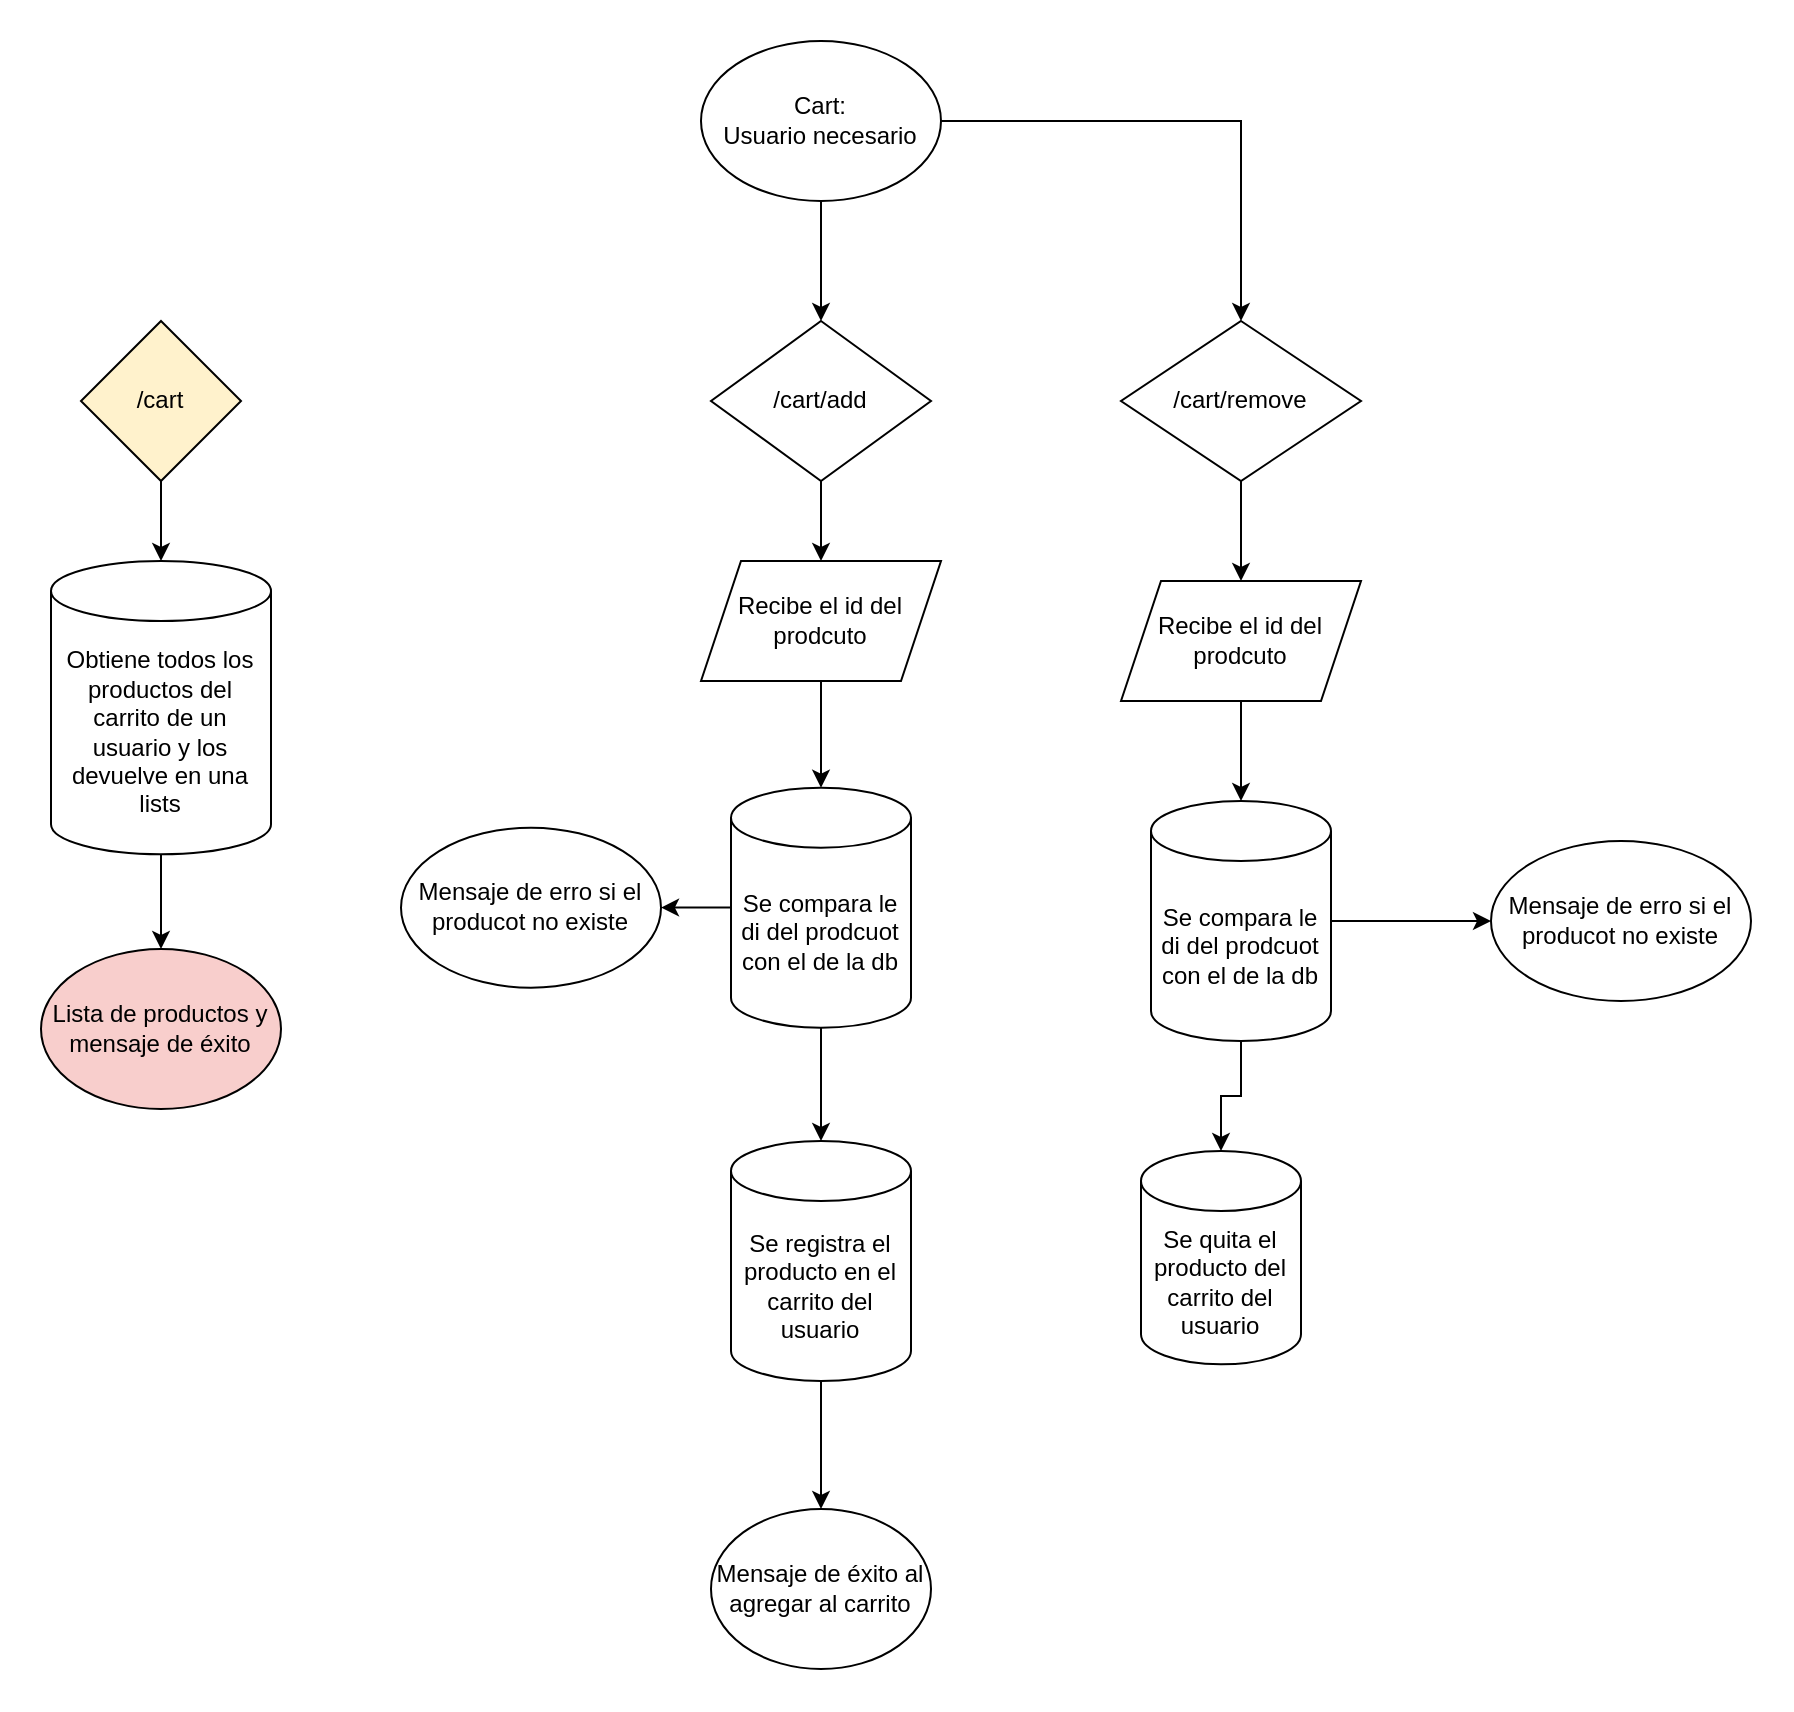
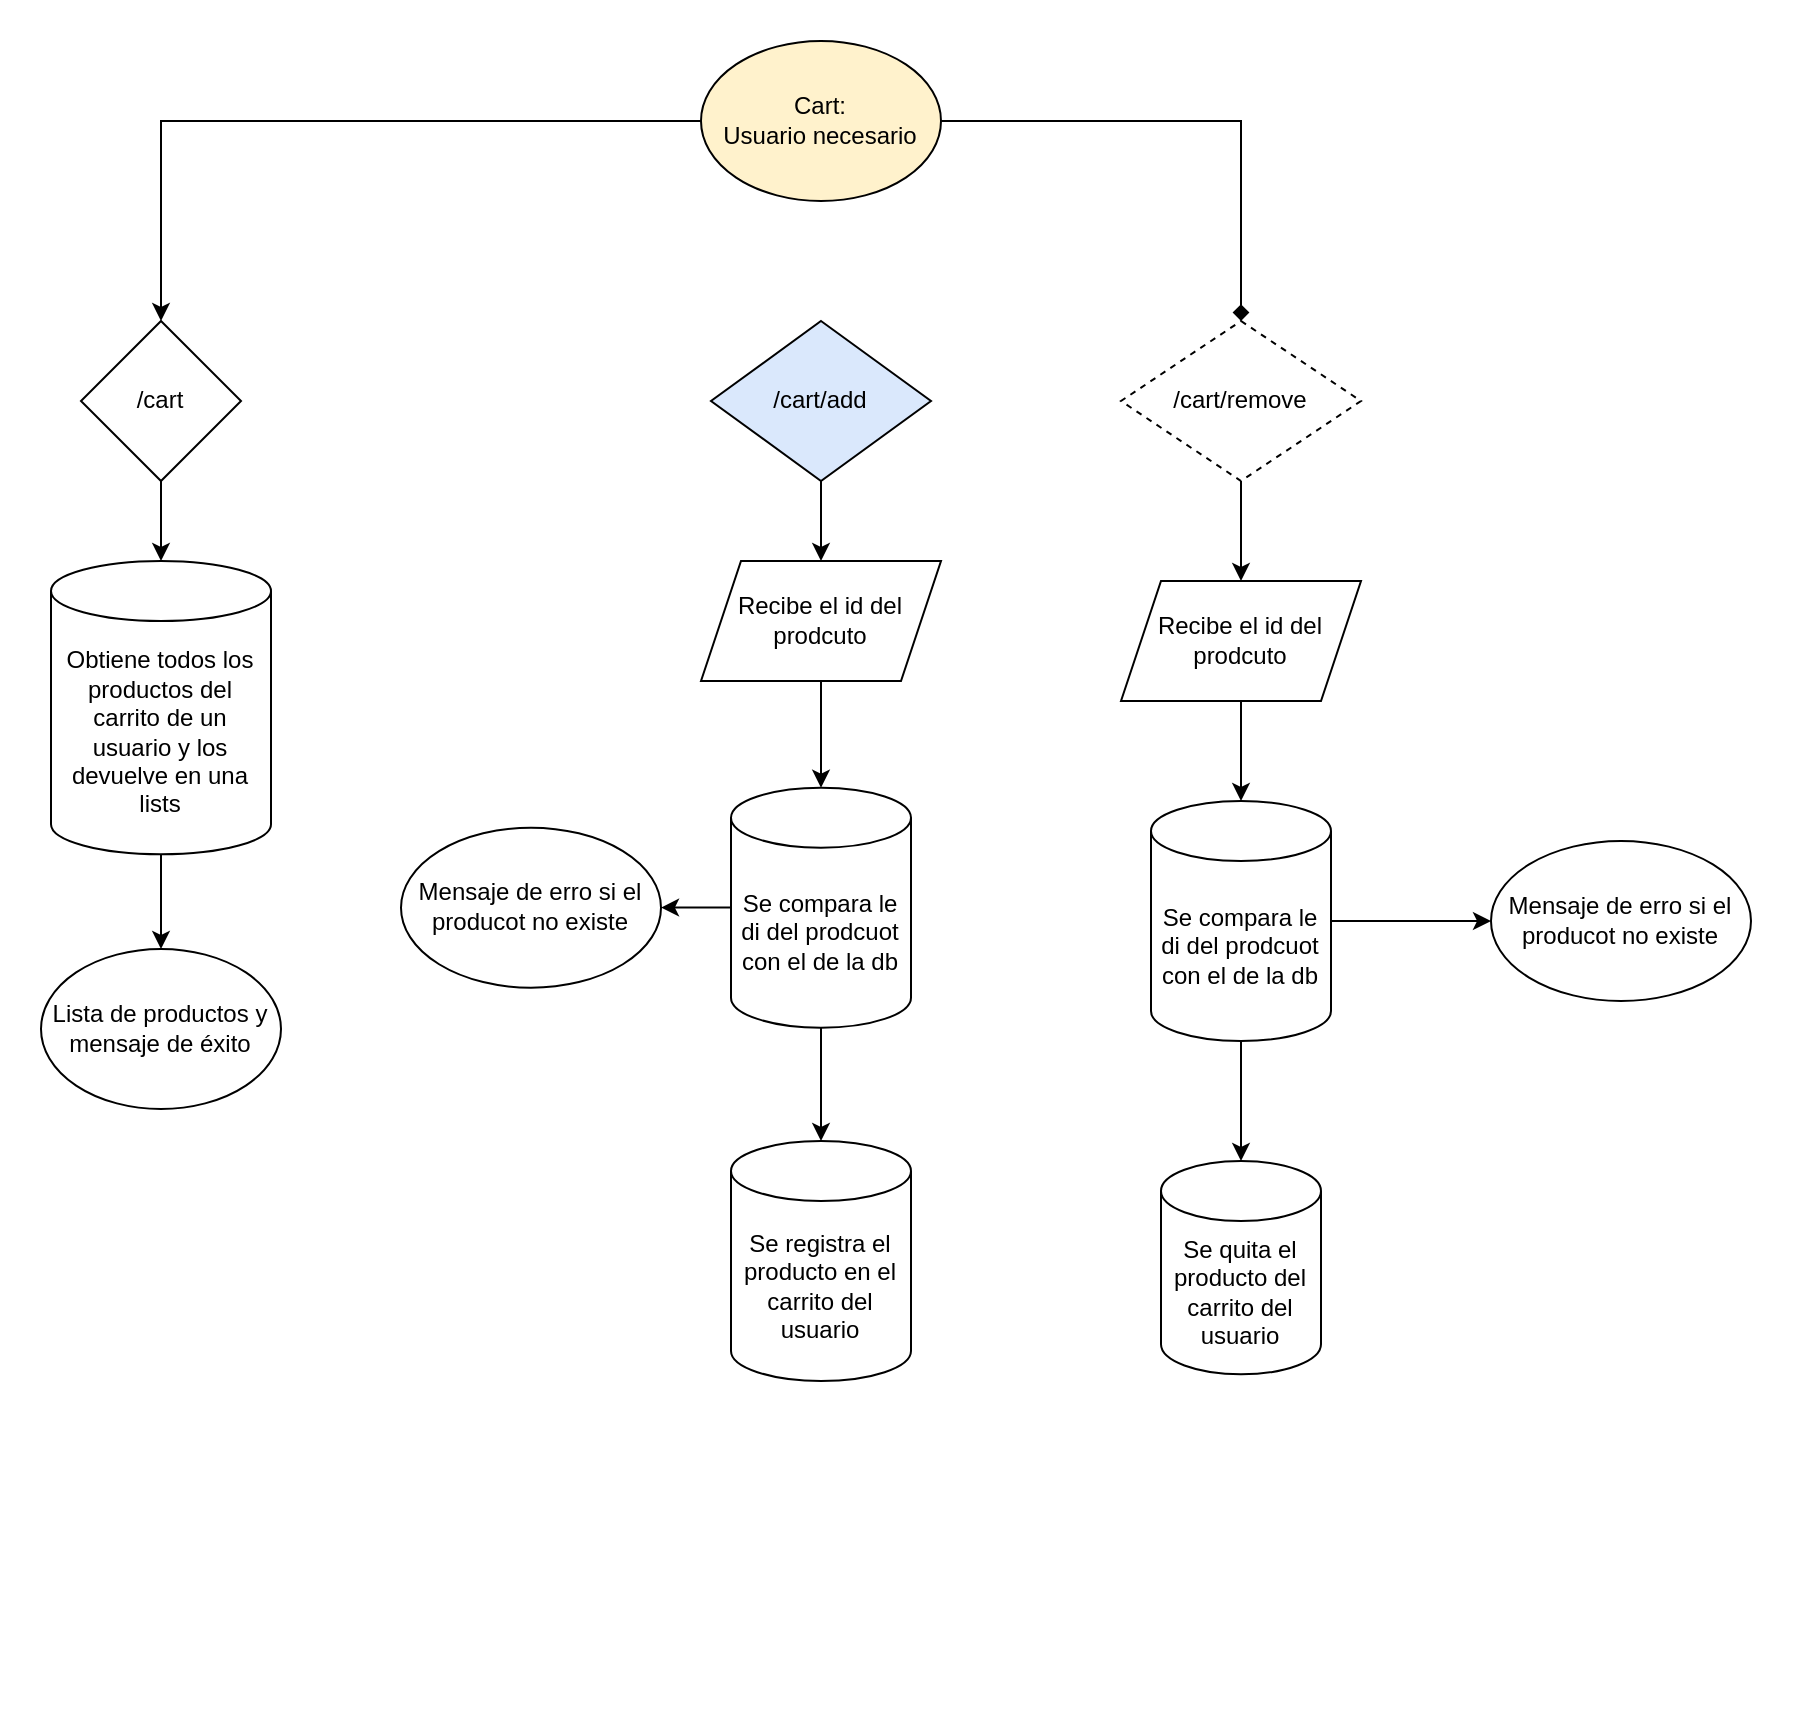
- <mxCell id="4" value="Cart:&lt;br&gt;Usuario necesario" style="ellipse;whiteSpace=wrap;html=1;" vertex="1" parent="1"><mxGeometry x="350" y="20" width="120" height="80" as="geometry" /></mxCell>
+ <mxCell id="4" value="Cart:&lt;br&gt;Usuario necesario" style="ellipse;whiteSpace=wrap;html=1;fillColor=#fff2cc;" vertex="1" parent="1"><mxGeometry x="350" y="20" width="120" height="80" as="geometry" /></mxCell>
- <mxCell id="2" style="edgeStyle=orthogonalEdgeStyle;rounded=0;orthogonalLoop=1;jettySize=auto;html=1;" edge="1" parent="1" source="4" target="8"><mxGeometry relative="1" as="geometry" /></mxCell>
+ <mxCell id="2" style="edgeStyle=orthogonalEdgeStyle;rounded=0;orthogonalLoop=1;jettySize=auto;html=1;" edge="1" parent="1" source="4" target="6"><mxGeometry relative="1" as="geometry" /></mxCell>
- <mxCell id="3" style="edgeStyle=orthogonalEdgeStyle;rounded=0;orthogonalLoop=1;jettySize=auto;html=1;entryX=0.5;entryY=0;entryDx=0;entryDy=0;" edge="1" parent="1" source="4" target="10"><mxGeometry relative="1" as="geometry" /></mxCell>
+ <mxCell id="3" style="edgeStyle=orthogonalEdgeStyle;rounded=0;orthogonalLoop=1;jettySize=auto;html=1;entryX=0.5;entryY=0;entryDx=0;entryDy=0;endArrow=diamond;" edge="1" parent="1" source="4" target="10"><mxGeometry relative="1" as="geometry" /></mxCell>
- <mxCell id="6" value="/cart" style="rhombus;whiteSpace=wrap;html=1;fillColor=#fff2cc;" vertex="1" parent="1"><mxGeometry x="40" y="160" width="80" height="80" as="geometry" /></mxCell>
+ <mxCell id="6" value="/cart" style="rhombus;whiteSpace=wrap;html=1;" vertex="1" parent="1"><mxGeometry x="40" y="160" width="80" height="80" as="geometry" /></mxCell>
- <mxCell id="8" value="/cart/add" style="rhombus;whiteSpace=wrap;html=1;" vertex="1" parent="1"><mxGeometry x="355" y="160" width="110" height="80" as="geometry" /></mxCell>
+ <mxCell id="8" value="/cart/add" style="rhombus;whiteSpace=wrap;html=1;fillColor=#dae8fc;" vertex="1" parent="1"><mxGeometry x="355" y="160" width="110" height="80" as="geometry" /></mxCell>
- <mxCell id="10" value="/cart/remove" style="rhombus;whiteSpace=wrap;html=1;" vertex="1" parent="1"><mxGeometry x="560" y="160" width="120" height="80" as="geometry" /></mxCell>
+ <mxCell id="10" value="/cart/remove" style="rhombus;whiteSpace=wrap;html=1;dashed=1;" vertex="1" parent="1"><mxGeometry x="560" y="160" width="120" height="80" as="geometry" /></mxCell>
- <mxCell id="11" value="Lista de productos y mensaje de éxito" style="ellipse;whiteSpace=wrap;html=1;fillColor=#f8cecc;" vertex="1" parent="1"><mxGeometry x="20" y="474" width="120" height="80" as="geometry" /></mxCell>
+ <mxCell id="11" value="Lista de productos y mensaje de éxito" style="ellipse;whiteSpace=wrap;html=1;" vertex="1" parent="1"><mxGeometry x="20" y="474" width="120" height="80" as="geometry" /></mxCell>
- <mxCell id="21" value="Se quita el producto del carrito del usuario" style="shape=cylinder3;whiteSpace=wrap;html=1;boundedLbl=1;backgroundOutline=1;size=15;" vertex="1" parent="1"><mxGeometry x="570" y="575" width="80" height="106.67" as="geometry" /></mxCell>
+ <mxCell id="21" value="Se quita el producto del carrito del usuario" style="shape=cylinder3;whiteSpace=wrap;html=1;boundedLbl=1;backgroundOutline=1;size=15;" vertex="1" parent="1"><mxGeometry x="580" y="580" width="80" height="106.67" as="geometry" /></mxCell>
- <mxCell id="16" value="" style="edgeStyle=orthogonalEdgeStyle;rounded=0;orthogonalLoop=1;jettySize=auto;html=1;" edge="1" parent="1" source="17" target="18"><mxGeometry relative="1" as="geometry" /></mxCell>
- <mxCell id="18" value="Mensaje de éxito al agregar al carrito" style="ellipse;whiteSpace=wrap;html=1;" vertex="1" parent="1"><mxGeometry x="355" y="754" width="110" height="80" as="geometry" /></mxCell>
